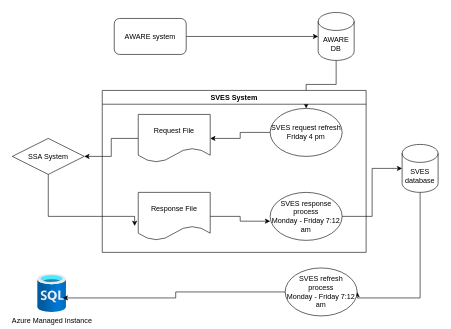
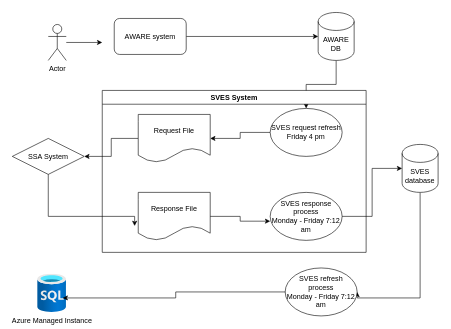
+ <mxCell id="4" value="Actor" style="shape=umlActor;verticalLabelPosition=bottom;verticalAlign=top;html=1;outlineConnect=0;" parent="1" vertex="1"><mxGeometry x="80" y="40" width="30" height="60" as="geometry" /></mxCell>
+ <mxCell id="5" style="edgeStyle=orthogonalEdgeStyle;rounded=0;orthogonalLoop=1;jettySize=auto;html=1;entryX=-0.167;entryY=0.667;entryDx=0;entryDy=0;entryPerimeter=0;" parent="1" source="4" target="3" edge="1"><mxGeometry relative="1" as="geometry" /></mxCell>
